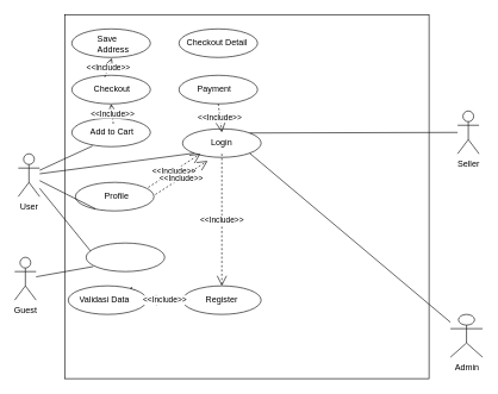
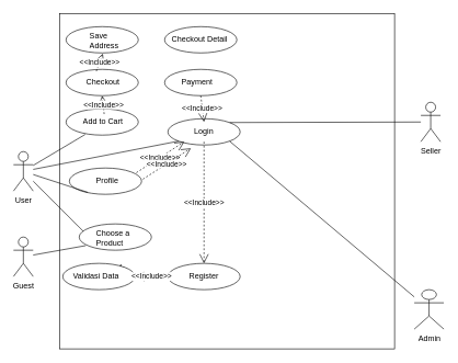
- <mxCell id="9" value="&lt;div&gt;User&lt;br&gt;&lt;/div&gt;" style="shape=umlActor;verticalLabelPosition=bottom;verticalAlign=top;html=1;outlineConnect=0;" vertex="1" parent="1"><mxGeometry x="25" y="215" width="30" height="60" as="geometry" /></mxCell>
+ <mxCell id="9" value="&lt;div&gt;User&lt;br&gt;&lt;/div&gt;" style="shape=umlActor;verticalLabelPosition=bottom;verticalAlign=top;html=1;outlineConnect=0;" vertex="1" parent="1"><mxGeometry x="20" y="230" width="30" height="60" as="geometry" /></mxCell>
+ <mxCell id="18" value="Choose a Product" style="text;strokeColor=none;fillColor=none;align=left;verticalAlign=middle;spacingLeft=4;spacingRight=4;overflow=hidden;points=[[0,0.5],[1,0.5]];portConstraint=eastwest;rotatable=0;whiteSpace=wrap;html=1;" vertex="1" parent="1"><mxGeometry x="140" y="345" width="80" height="30" as="geometry" /></mxCell>
